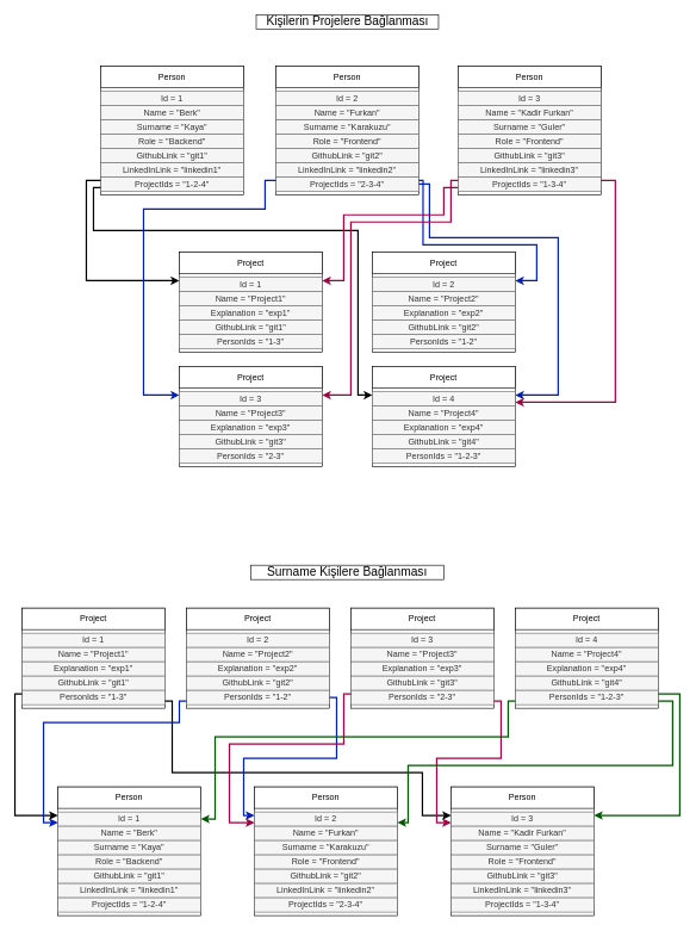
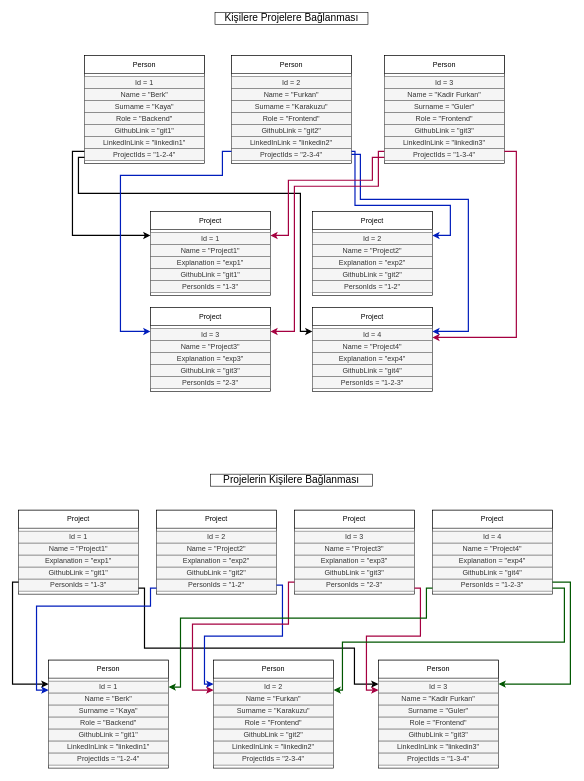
- <mxCell id="142" value="Kişilerin Projelere Bağlanması" style="text;html=1;fillColor=none;align=center;verticalAlign=middle;whiteSpace=wrap;rounded=0;fontSize=17;strokeColor=#000000;" vertex="1" parent="1"><mxGeometry x="357.64" y="20" width="255" height="20" as="geometry" /></mxCell>
+ <mxCell id="142" value="Kişilere Projelere Bağlanması" style="text;html=1;fillColor=none;align=center;verticalAlign=middle;whiteSpace=wrap;rounded=0;fontSize=17;strokeColor=#000000;" vertex="1" parent="1"><mxGeometry x="357.64" y="20" width="255" height="20" as="geometry" /></mxCell>
- <mxCell id="141" value="Surname Kişilere Bağlanması" style="text;html=1;align=center;verticalAlign=middle;whiteSpace=wrap;rounded=0;strokeColor=#000000;fontSize=17;" vertex="1" parent="1"><mxGeometry x="350" y="790" width="270" height="20" as="geometry" /></mxCell>
+ <mxCell id="141" value="Projelerin Kişilere Bağlanması" style="text;html=1;align=center;verticalAlign=middle;whiteSpace=wrap;rounded=0;strokeColor=#000000;fontSize=17;" vertex="1" parent="1"><mxGeometry x="350" y="790" width="270" height="20" as="geometry" /></mxCell>
